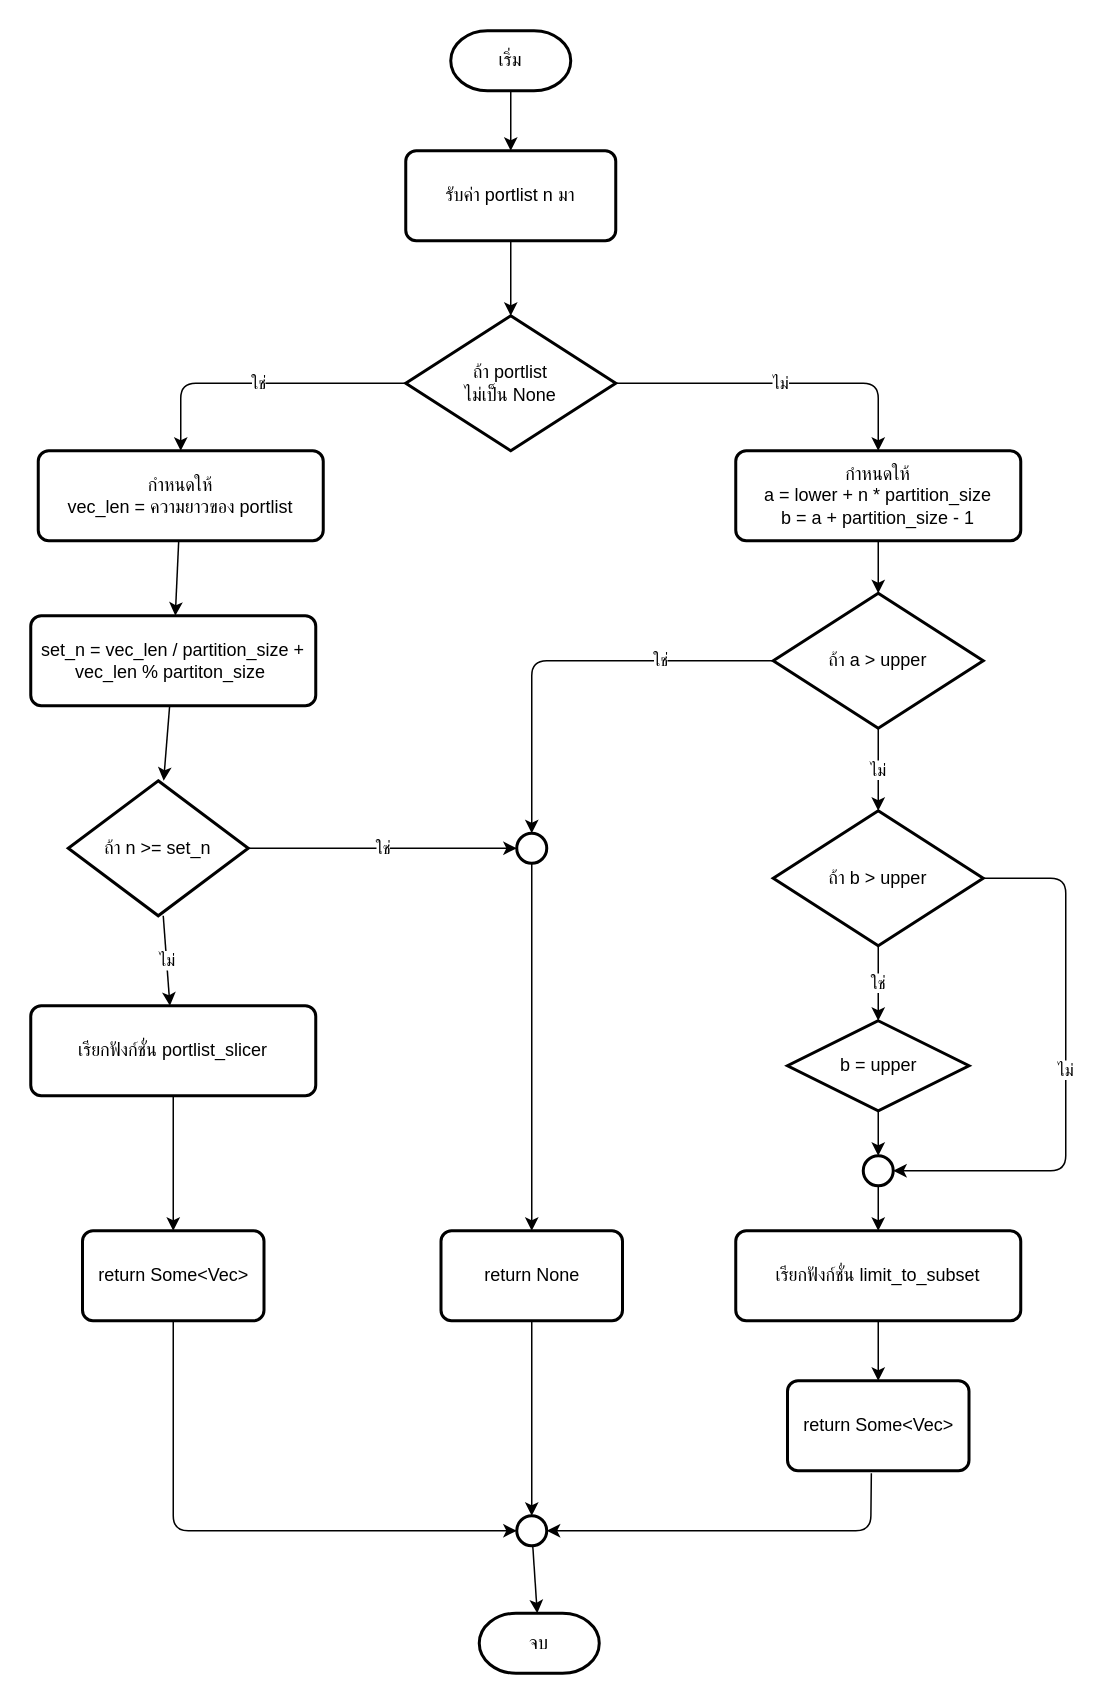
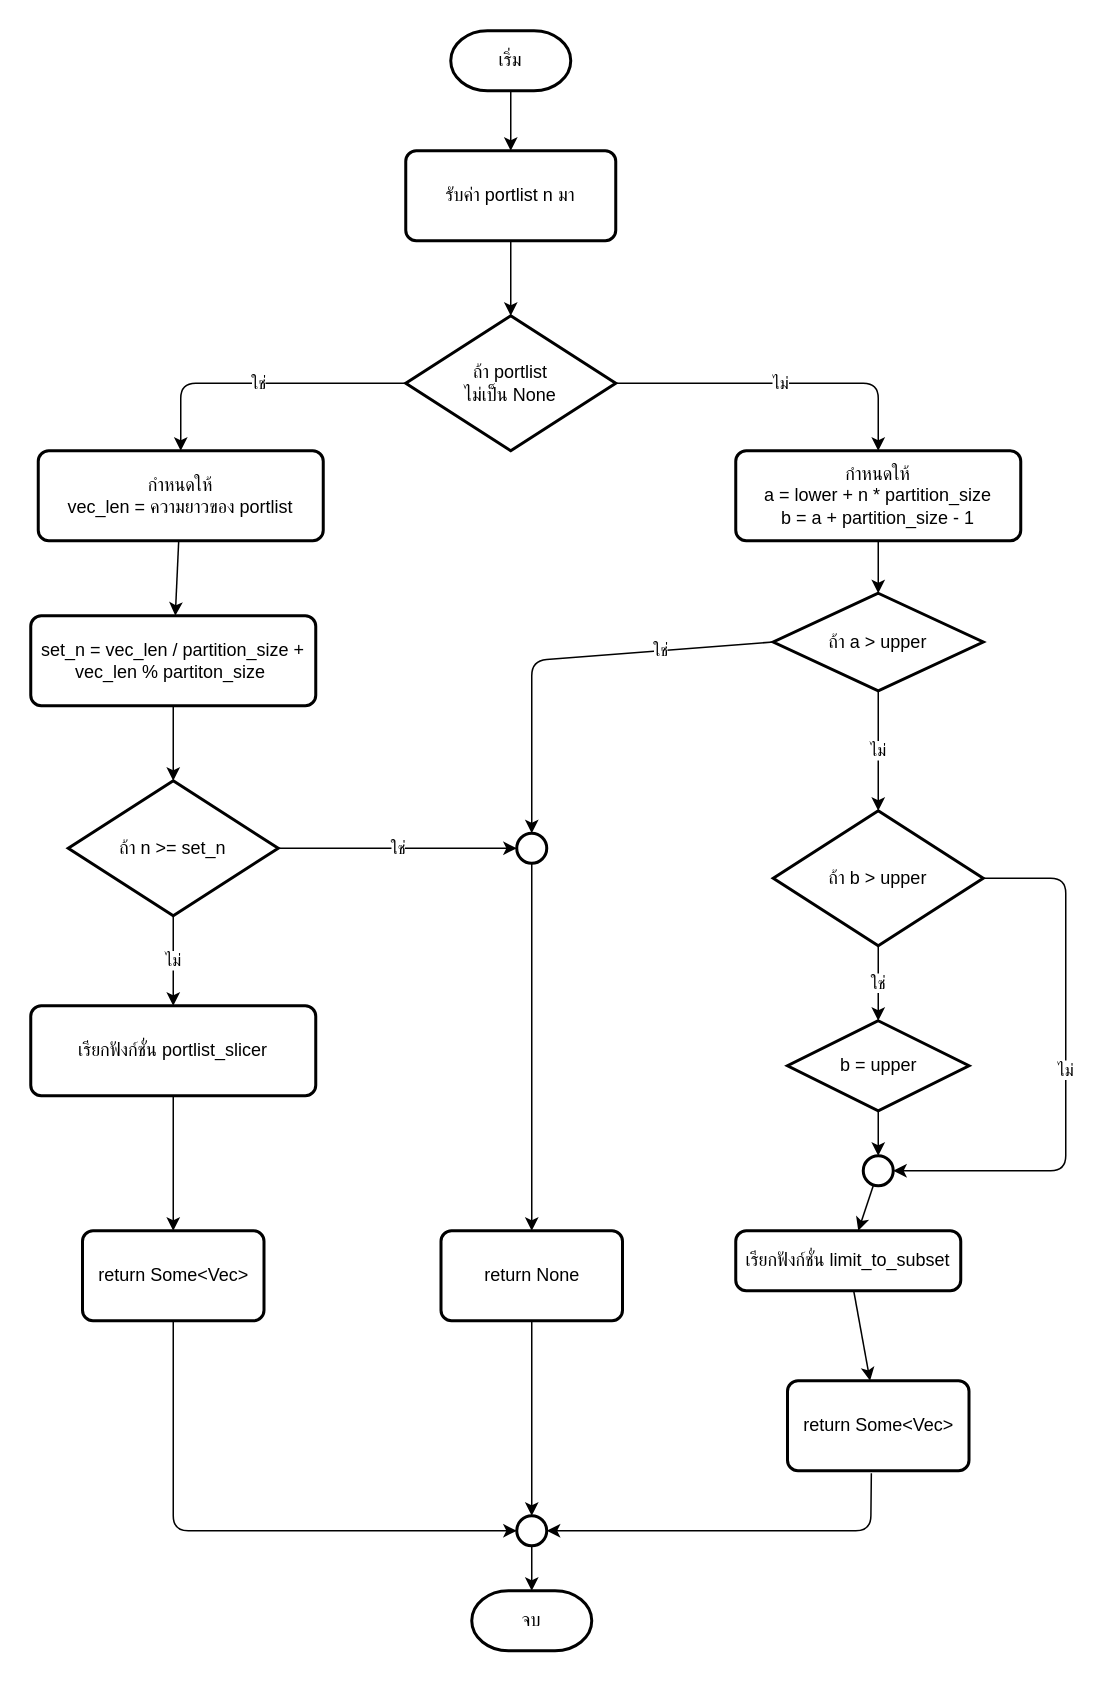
- <mxCell id="19" value="ถ้า a &amp;gt; upper" style="strokeWidth=2;html=1;shape=mxgraph.flowchart.decision;whiteSpace=wrap;" vertex="1" parent="1"><mxGeometry x="515" y="395" width="140" height="90" as="geometry" /></mxCell>
+ <mxCell id="19" value="ถ้า a &amp;gt; upper" style="strokeWidth=2;html=1;shape=mxgraph.flowchart.decision;whiteSpace=wrap;" vertex="1" parent="1"><mxGeometry x="515" y="395" width="140" height="65" as="geometry" /></mxCell>
- <mxCell id="22" value="ถ้า n &amp;gt;= set_n" style="strokeWidth=2;html=1;shape=mxgraph.flowchart.decision;whiteSpace=wrap;" vertex="1" parent="1"><mxGeometry x="45" y="520" width="120" height="90" as="geometry" /></mxCell>
+ <mxCell id="22" value="ถ้า n &amp;gt;= set_n" style="strokeWidth=2;html=1;shape=mxgraph.flowchart.decision;whiteSpace=wrap;" vertex="1" parent="1"><mxGeometry x="45" y="520" width="140" height="90" as="geometry" /></mxCell>
- <mxCell id="35" value="เรียกฟังก์ชั่น limit_to_subset" style="rounded=1;whiteSpace=wrap;html=1;absoluteArcSize=1;arcSize=14;strokeWidth=2;" vertex="1" parent="1"><mxGeometry x="490" y="820" width="190" height="60" as="geometry" /></mxCell>
+ <mxCell id="35" value="เรียกฟังก์ชั่น limit_to_subset" style="rounded=1;whiteSpace=wrap;html=1;absoluteArcSize=1;arcSize=14;strokeWidth=2;" vertex="1" parent="1"><mxGeometry x="490" y="820" width="150" height="40" as="geometry" /></mxCell>
- <mxCell id="40" value="จบ" style="strokeWidth=2;html=1;shape=mxgraph.flowchart.terminator;whiteSpace=wrap;" vertex="1" parent="1"><mxGeometry x="319" y="1075" width="80" height="40" as="geometry" /></mxCell>
+ <mxCell id="40" value="จบ" style="strokeWidth=2;html=1;shape=mxgraph.flowchart.terminator;whiteSpace=wrap;" vertex="1" parent="1"><mxGeometry x="314" y="1060" width="80" height="40" as="geometry" /></mxCell>
